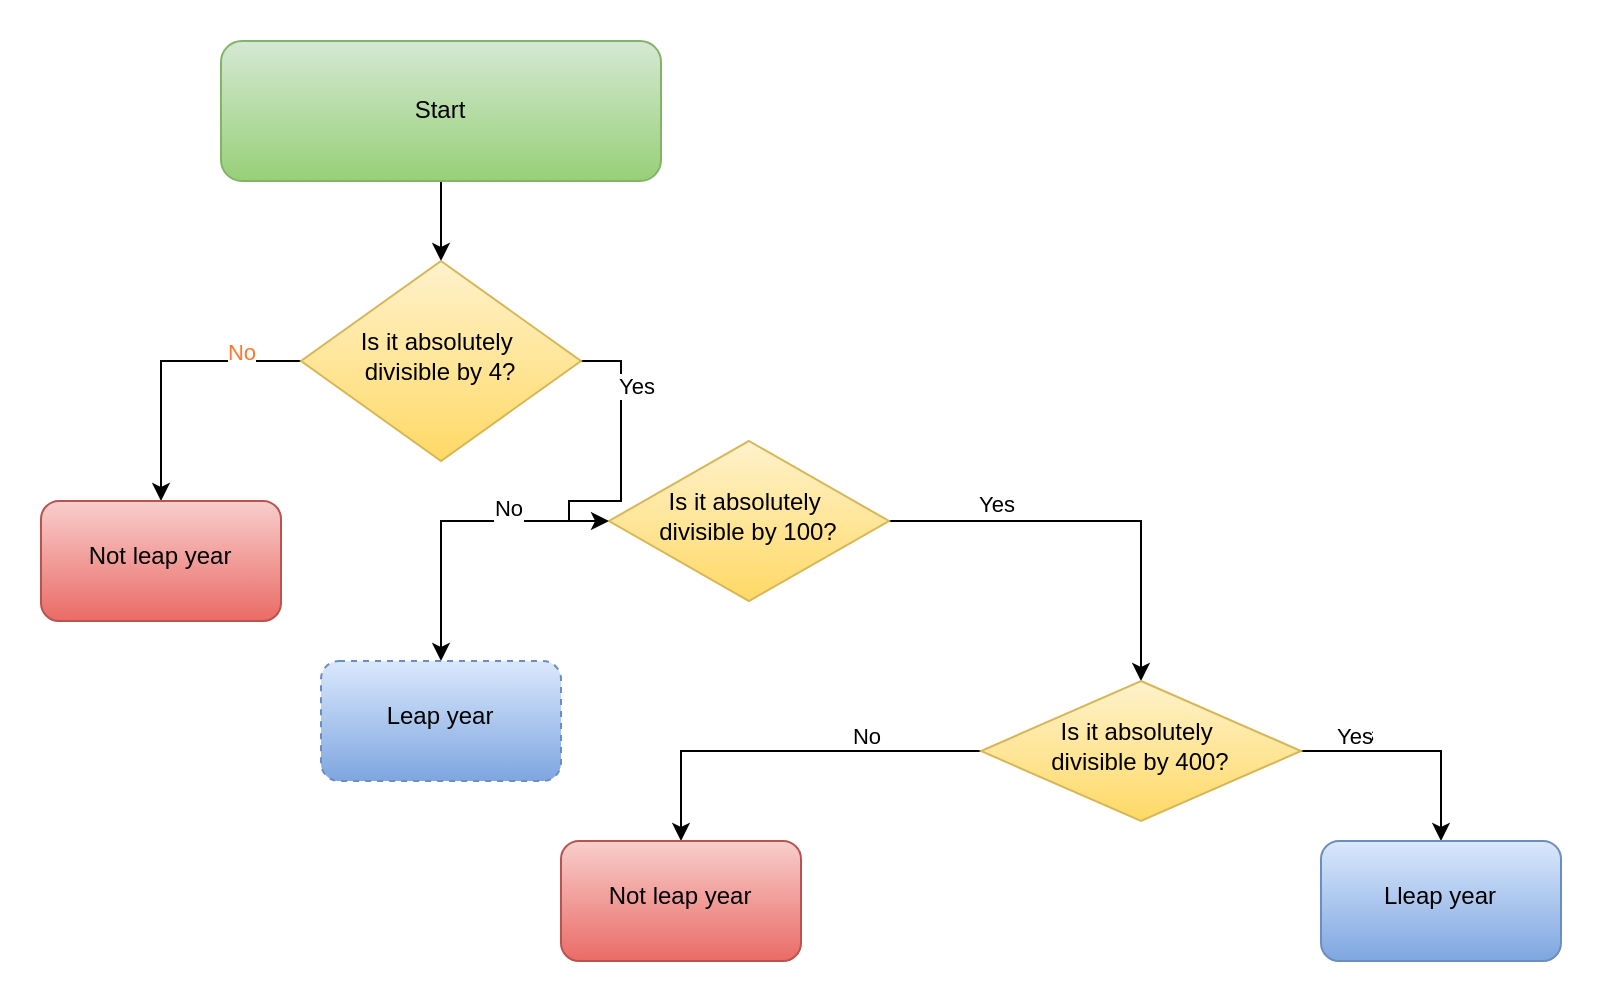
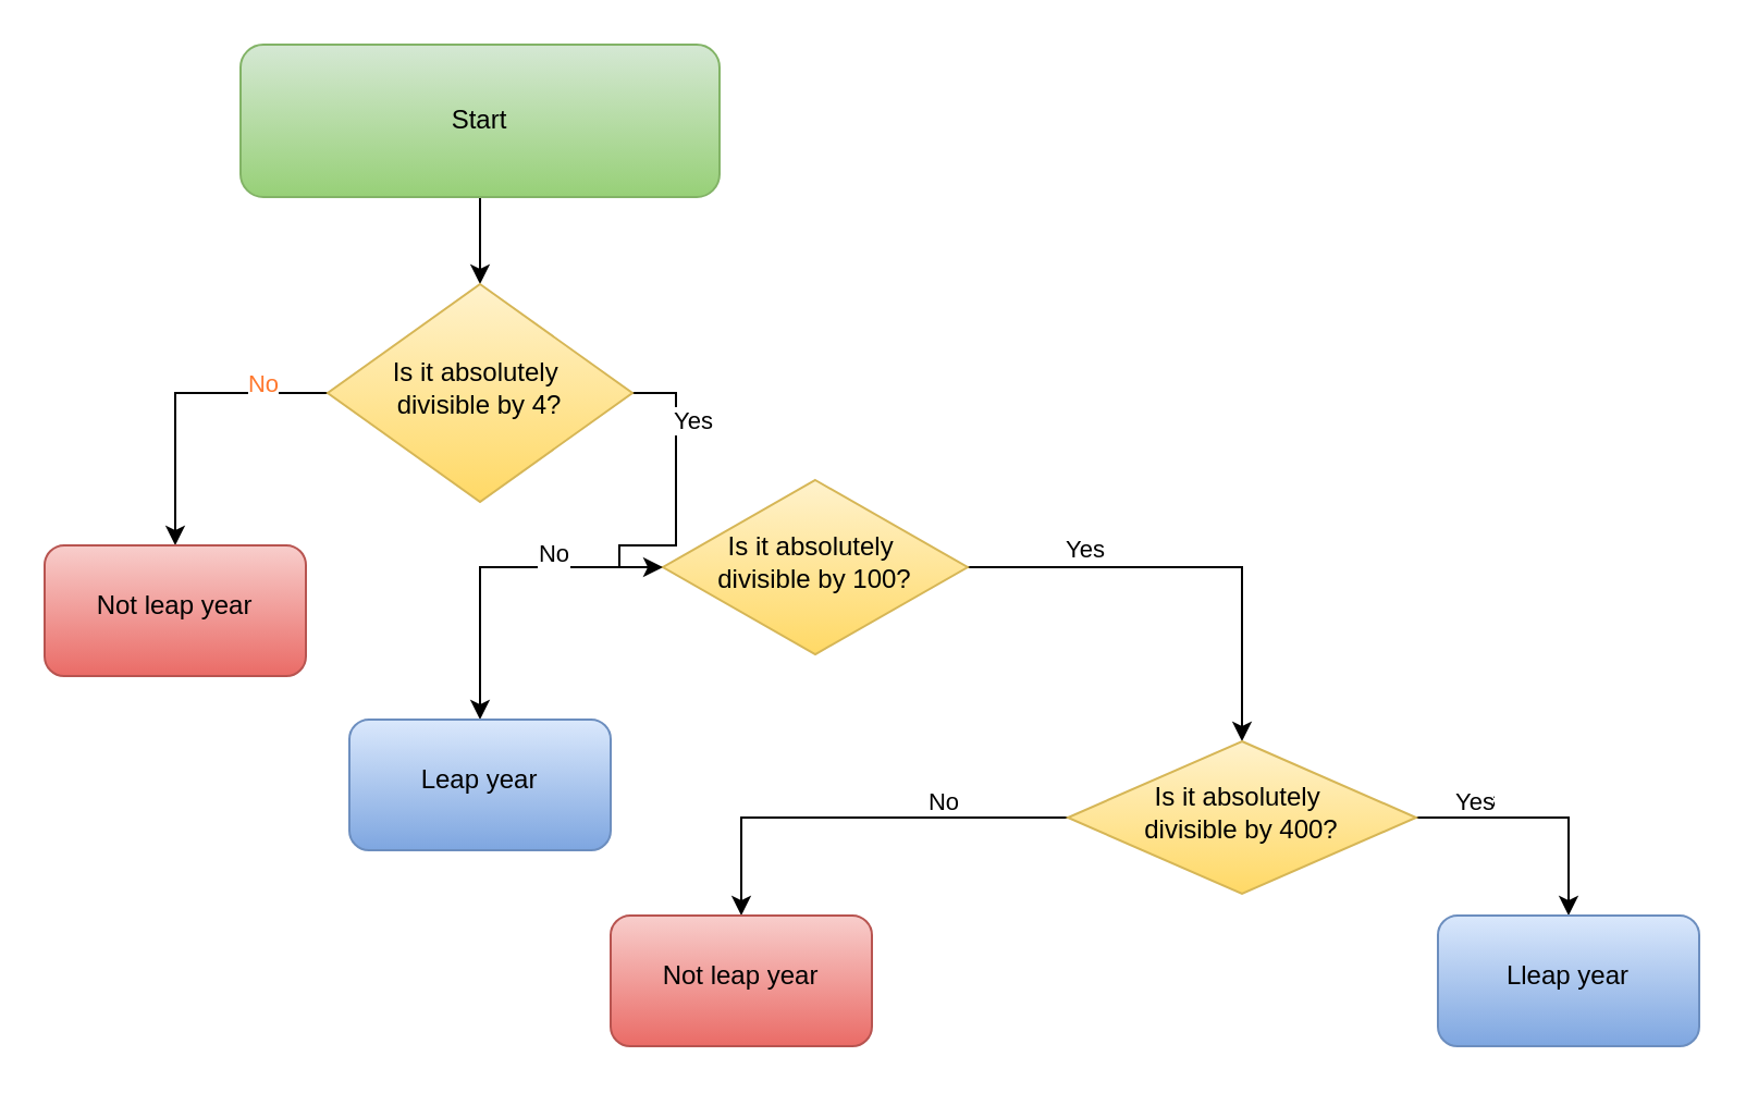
- <mxCell id="22" value="Leap year" style="rounded=1;whiteSpace=wrap;html=1;shadow=0;strokeWidth=1;spacing=6;spacingTop=-4;fillColor=#dae8fc;strokeColor=#6c8ebf;gradientColor=#7ea6e0;dashed=1;" vertex="1" parent="1"><mxGeometry x="160" y="330" width="120" height="60" as="geometry" /></mxCell>
+ <mxCell id="22" value="Leap year" style="rounded=1;whiteSpace=wrap;html=1;shadow=0;strokeWidth=1;spacing=6;spacingTop=-4;fillColor=#dae8fc;strokeColor=#6c8ebf;gradientColor=#7ea6e0;" vertex="1" parent="1"><mxGeometry x="160" y="330" width="120" height="60" as="geometry" /></mxCell>
